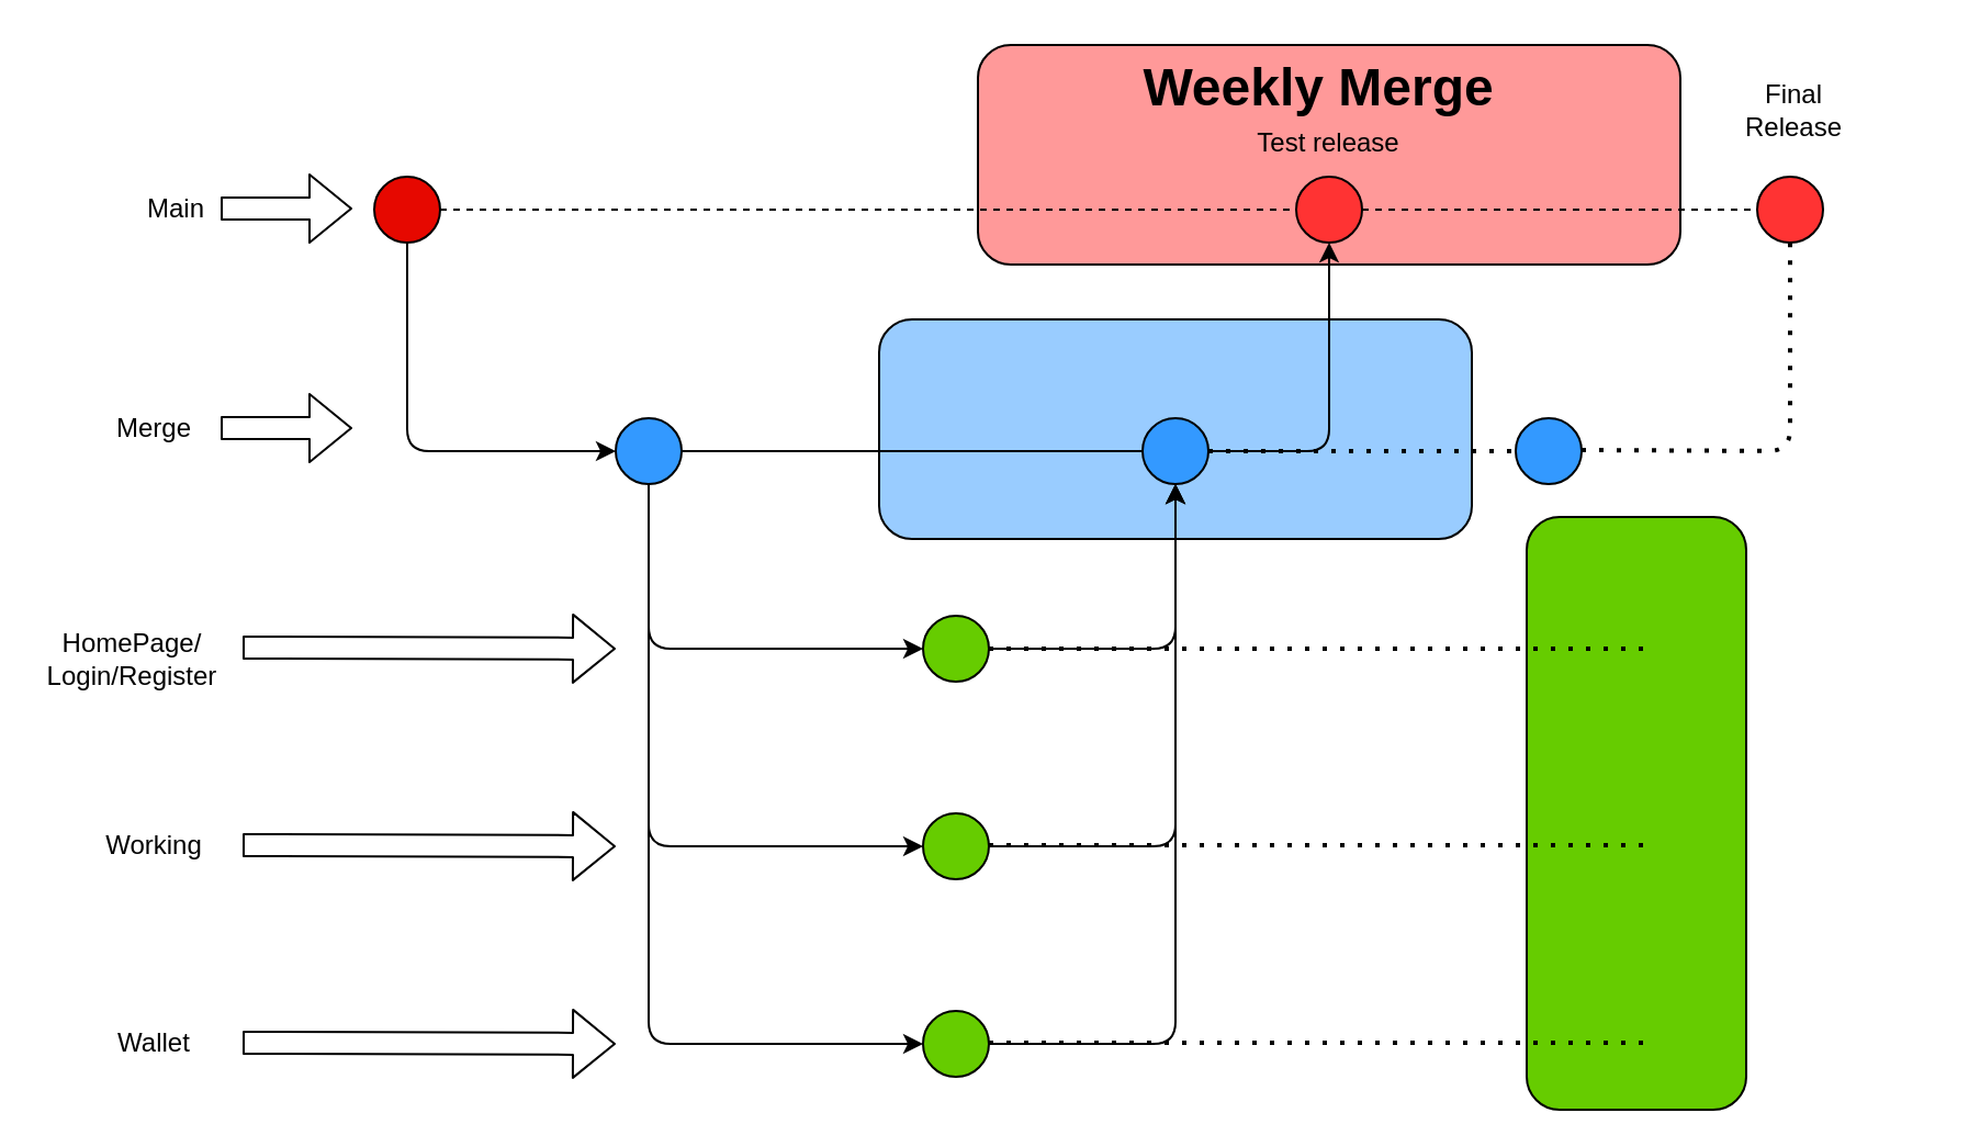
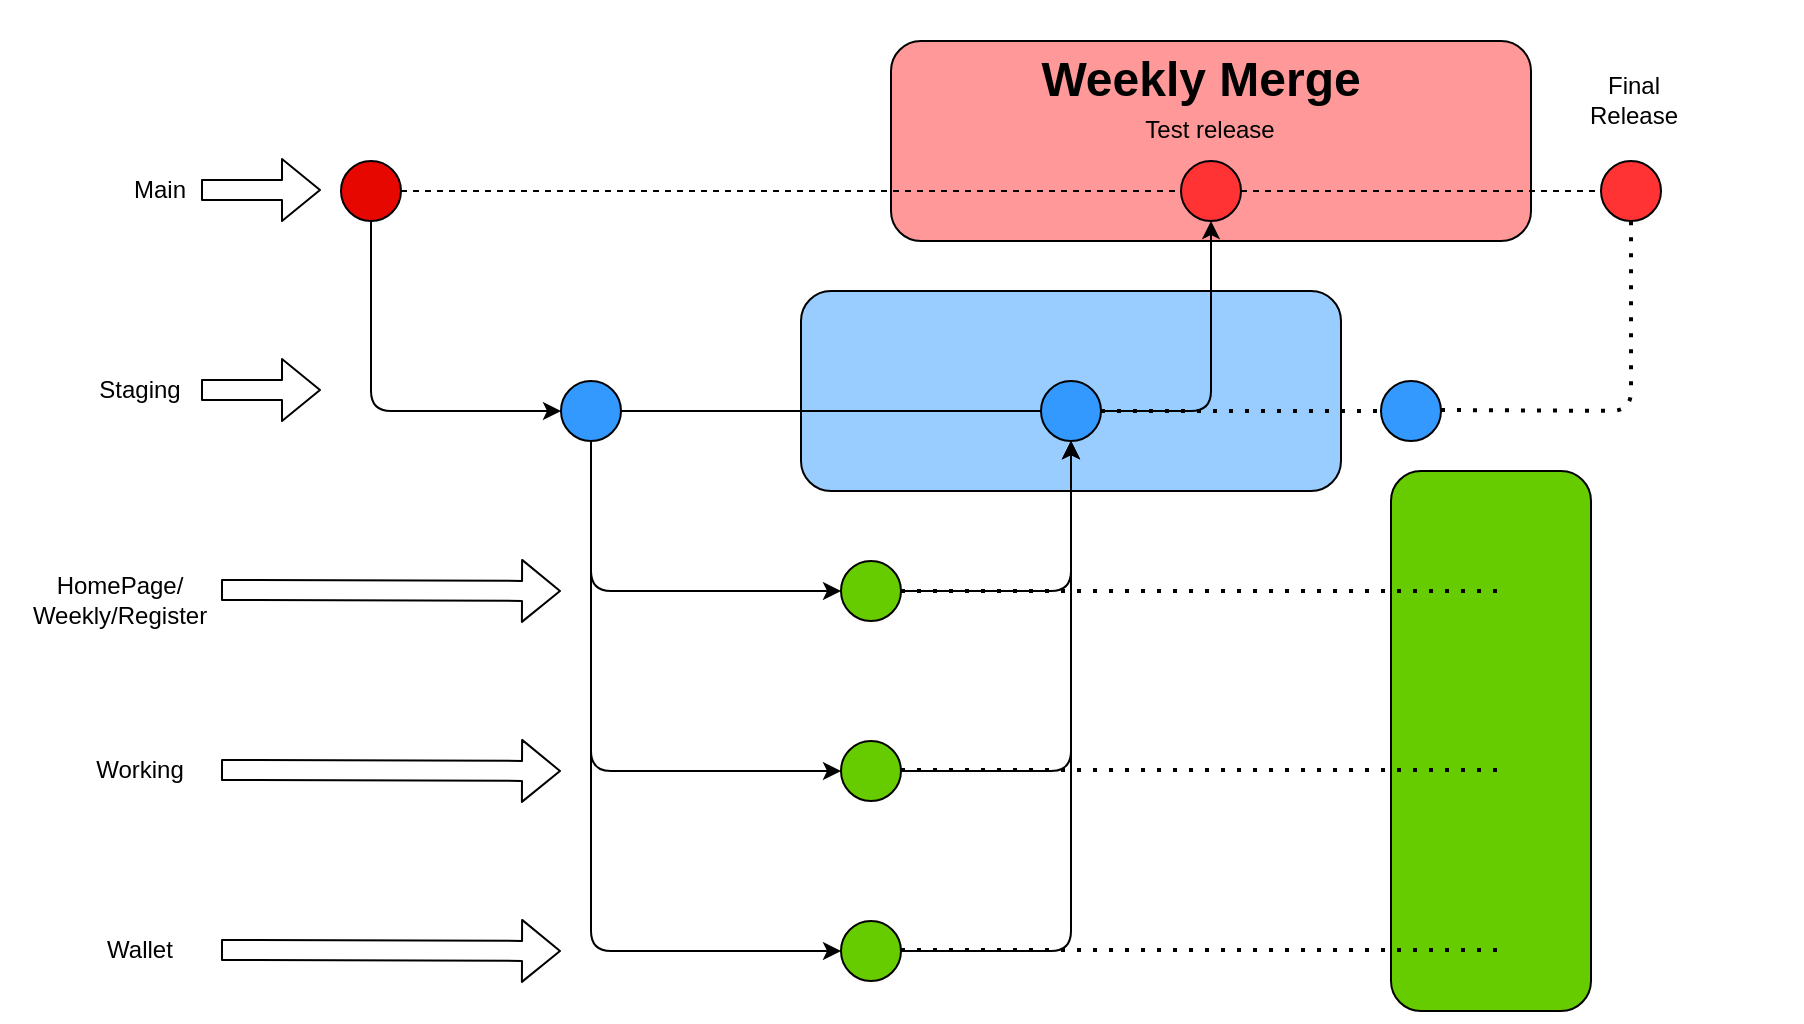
- <mxCell id="19" value="Merge" style="text;html=1;strokeColor=none;fillColor=none;align=center;verticalAlign=middle;whiteSpace=wrap;rounded=0;" vertex="1" parent="1"><mxGeometry x="40" y="180" width="60" height="30" as="geometry" /></mxCell>
+ <mxCell id="19" value="Staging" style="text;html=1;strokeColor=none;fillColor=none;align=center;verticalAlign=middle;whiteSpace=wrap;rounded=0;" vertex="1" parent="1"><mxGeometry x="40" y="180" width="60" height="30" as="geometry" /></mxCell>
- <mxCell id="20" value="HomePage/&lt;br&gt;Login/Register" style="text;html=1;strokeColor=none;fillColor=none;align=center;verticalAlign=middle;whiteSpace=wrap;rounded=0;" vertex="1" parent="1"><mxGeometry x="20" y="280" width="80" height="40" as="geometry" /></mxCell>
+ <mxCell id="20" value="HomePage/&lt;br&gt;Weekly/Register" style="text;html=1;strokeColor=none;fillColor=none;align=center;verticalAlign=middle;whiteSpace=wrap;rounded=0;" vertex="1" parent="1"><mxGeometry x="20" y="280" width="80" height="40" as="geometry" /></mxCell>
